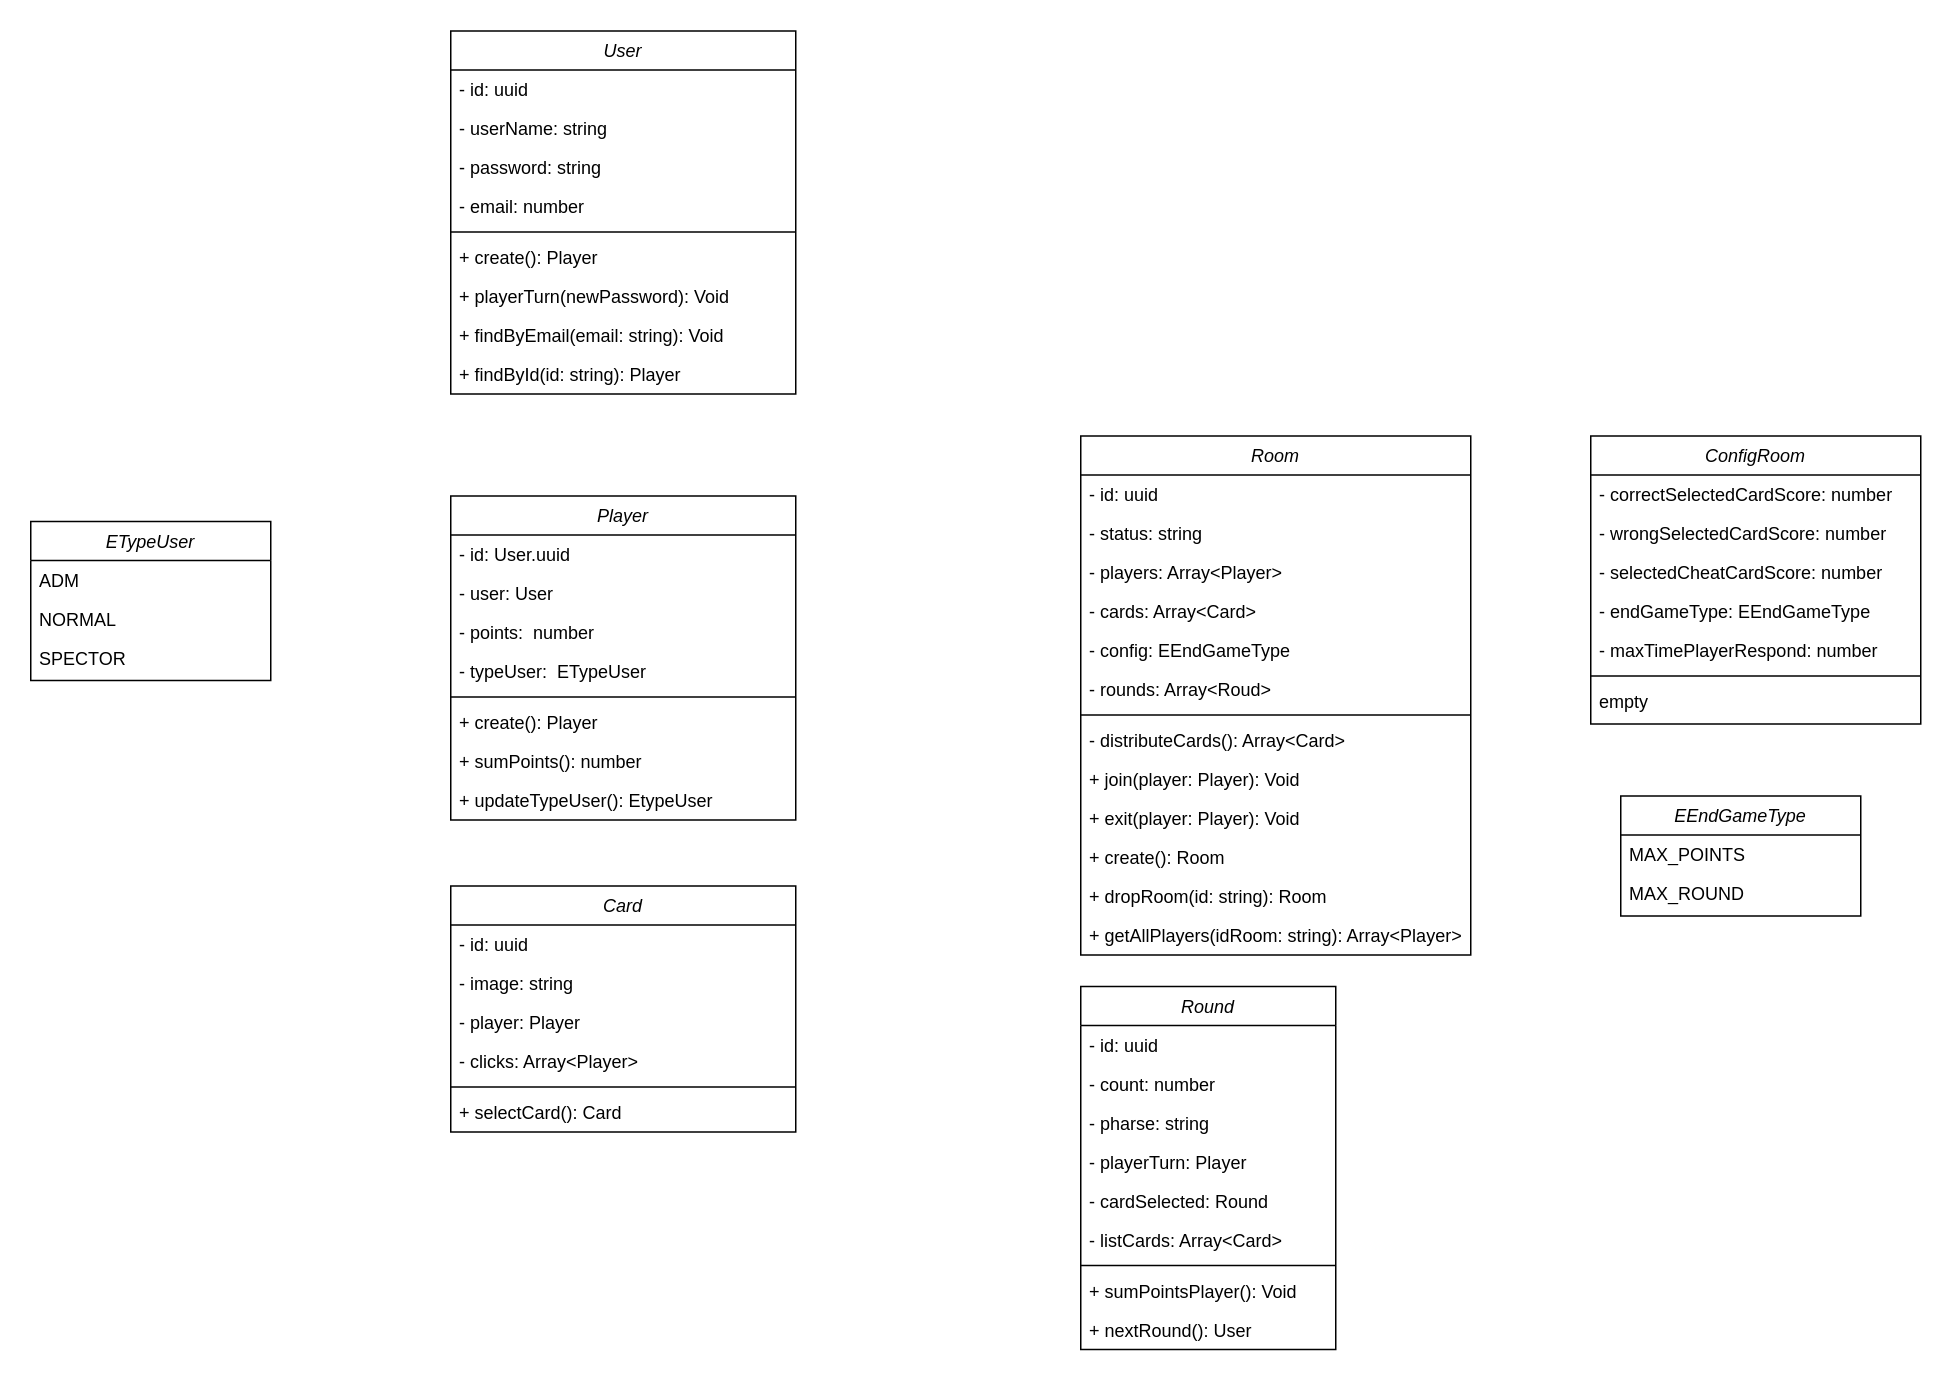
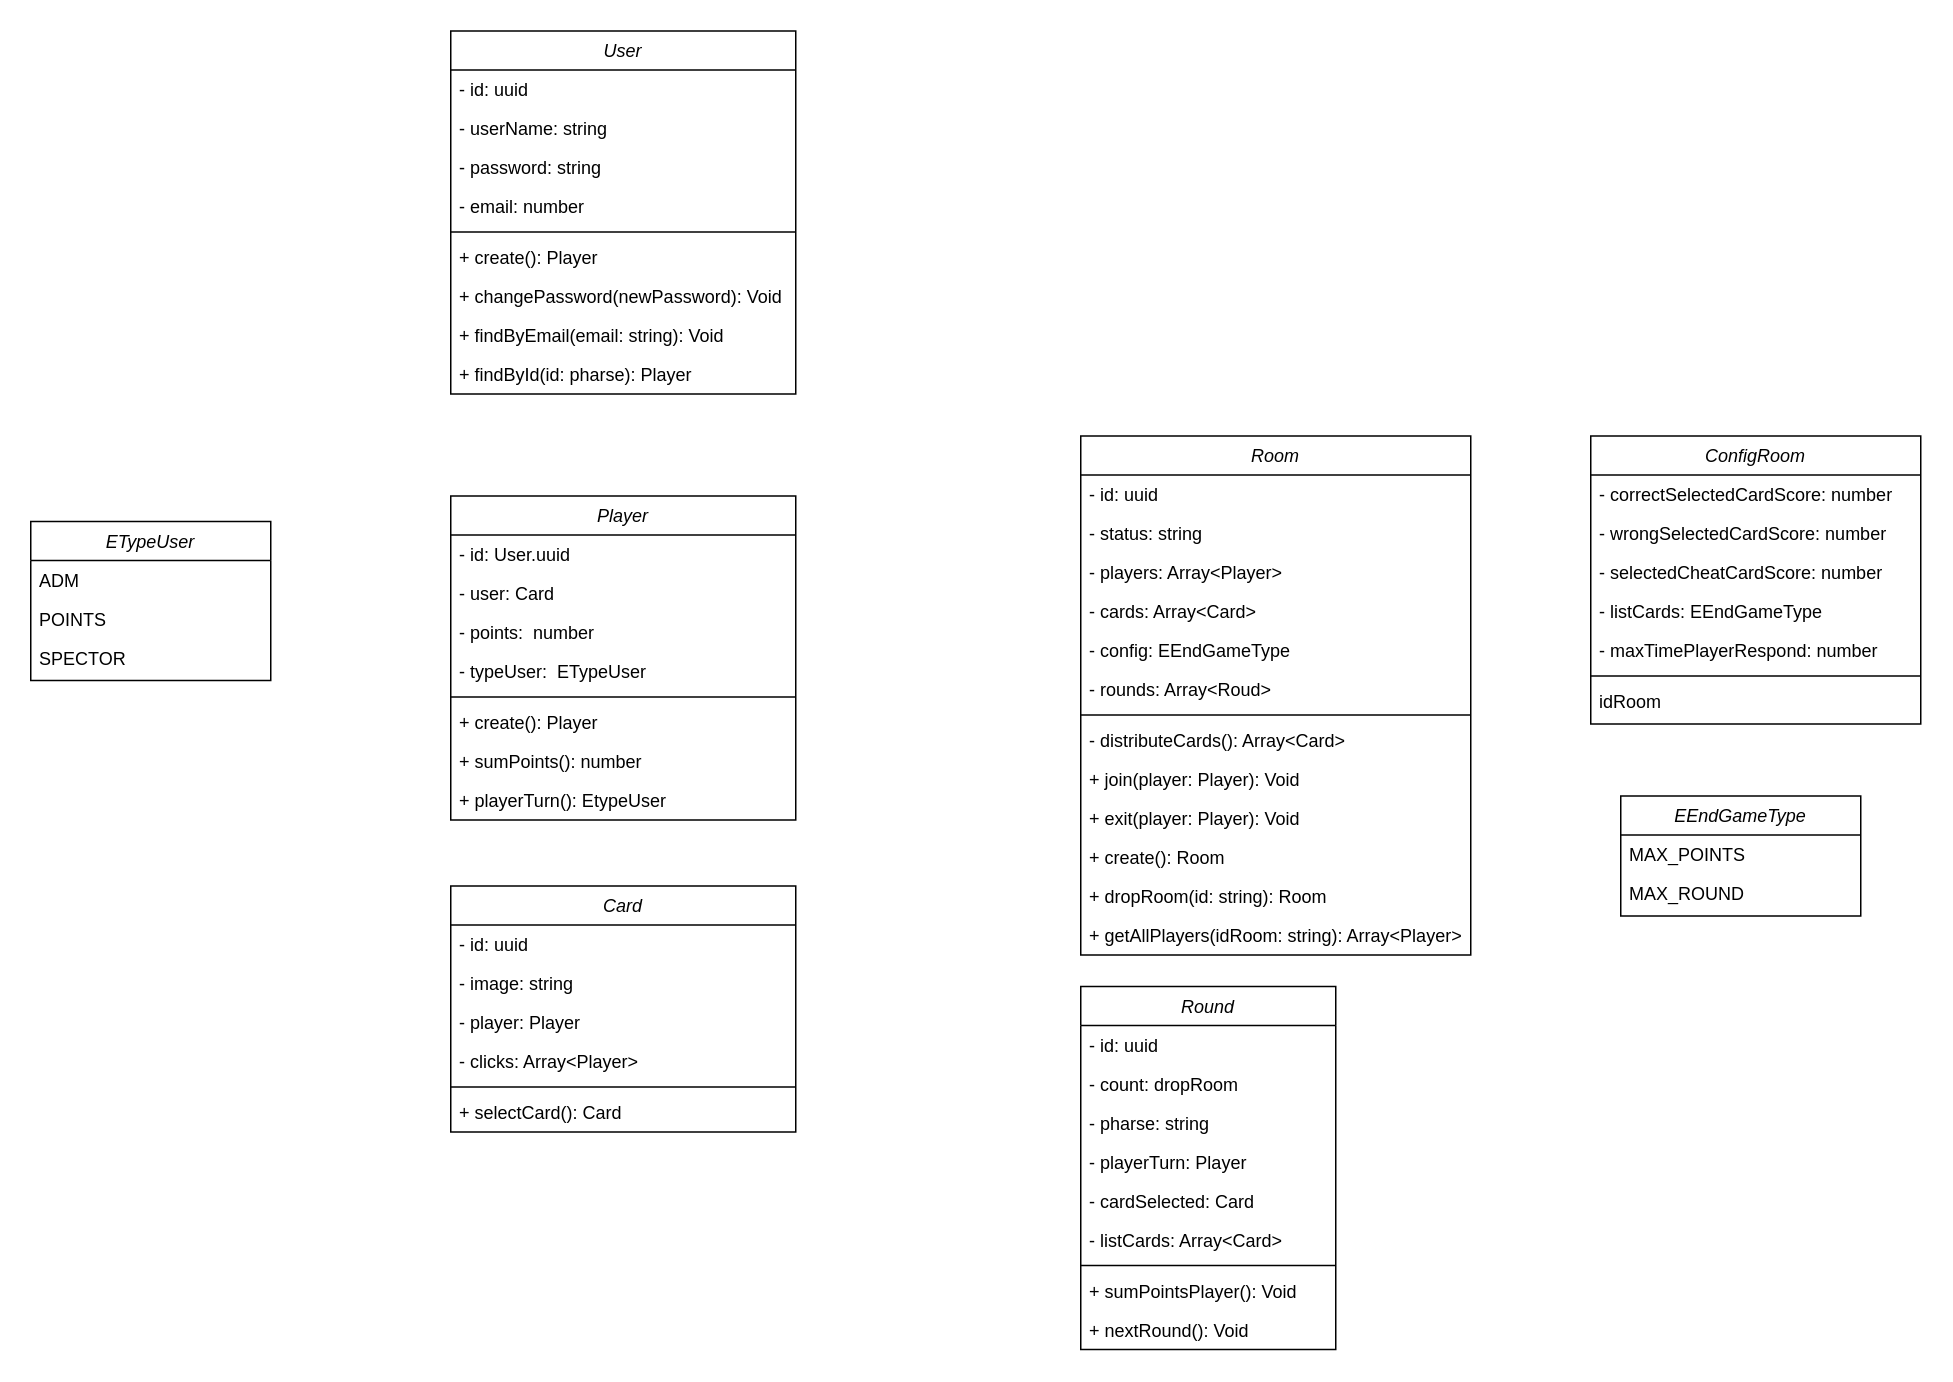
- <mxCell id="57" value="+ playerTurn(newPassword): Void" style="text;align=left;verticalAlign=top;spacingLeft=4;spacingRight=4;overflow=hidden;rotatable=0;points=[[0,0.5],[1,0.5]];portConstraint=eastwest;" vertex="1" parent="50"><mxGeometry y="164" width="230" height="26" as="geometry" /></mxCell>
+ <mxCell id="57" value="+ changePassword(newPassword): Void" style="text;align=left;verticalAlign=top;spacingLeft=4;spacingRight=4;overflow=hidden;rotatable=0;points=[[0,0.5],[1,0.5]];portConstraint=eastwest;" vertex="1" parent="50"><mxGeometry y="164" width="230" height="26" as="geometry" /></mxCell>
- <mxCell id="59" value="+ findById(id: string): Player" style="text;align=left;verticalAlign=top;spacingLeft=4;spacingRight=4;overflow=hidden;rotatable=0;points=[[0,0.5],[1,0.5]];portConstraint=eastwest;" vertex="1" parent="50"><mxGeometry y="216" width="230" height="26" as="geometry" /></mxCell>
+ <mxCell id="59" value="+ findById(id: pharse): Player" style="text;align=left;verticalAlign=top;spacingLeft=4;spacingRight=4;overflow=hidden;rotatable=0;points=[[0,0.5],[1,0.5]];portConstraint=eastwest;" vertex="1" parent="50"><mxGeometry y="216" width="230" height="26" as="geometry" /></mxCell>
- <mxCell id="4" value="- user: User" style="text;align=left;verticalAlign=top;spacingLeft=4;spacingRight=4;overflow=hidden;rotatable=0;points=[[0,0.5],[1,0.5]];portConstraint=eastwest;rounded=0;shadow=0;html=0;" parent="2" vertex="1"><mxGeometry y="52" width="230" height="26" as="geometry" /></mxCell>
+ <mxCell id="4" value="- user: Card" style="text;align=left;verticalAlign=top;spacingLeft=4;spacingRight=4;overflow=hidden;rotatable=0;points=[[0,0.5],[1,0.5]];portConstraint=eastwest;rounded=0;shadow=0;html=0;" parent="2" vertex="1"><mxGeometry y="52" width="230" height="26" as="geometry" /></mxCell>
- <mxCell id="29" value="- endGameType: EEndGameType" style="text;align=left;verticalAlign=top;spacingLeft=4;spacingRight=4;overflow=hidden;rotatable=0;points=[[0,0.5],[1,0.5]];portConstraint=eastwest;rounded=0;shadow=0;html=0;" vertex="1" parent="25"><mxGeometry y="104" width="220" height="26" as="geometry" /></mxCell>
+ <mxCell id="29" value="- listCards: EEndGameType" style="text;align=left;verticalAlign=top;spacingLeft=4;spacingRight=4;overflow=hidden;rotatable=0;points=[[0,0.5],[1,0.5]];portConstraint=eastwest;rounded=0;shadow=0;html=0;" vertex="1" parent="25"><mxGeometry y="104" width="220" height="26" as="geometry" /></mxCell>
- <mxCell id="62" value="NORMAL" style="text;align=left;verticalAlign=top;spacingLeft=4;spacingRight=4;overflow=hidden;rotatable=0;points=[[0,0.5],[1,0.5]];portConstraint=eastwest;rounded=0;shadow=0;html=0;" vertex="1" parent="60"><mxGeometry y="52" width="160" height="26" as="geometry" /></mxCell>
+ <mxCell id="62" value="POINTS" style="text;align=left;verticalAlign=top;spacingLeft=4;spacingRight=4;overflow=hidden;rotatable=0;points=[[0,0.5],[1,0.5]];portConstraint=eastwest;rounded=0;shadow=0;html=0;" vertex="1" parent="60"><mxGeometry y="52" width="160" height="26" as="geometry" /></mxCell>
- <mxCell id="32" value="empty" style="text;align=left;verticalAlign=top;spacingLeft=4;spacingRight=4;overflow=hidden;rotatable=0;points=[[0,0.5],[1,0.5]];portConstraint=eastwest;" vertex="1" parent="25"><mxGeometry y="164" width="220" height="28" as="geometry" /></mxCell>
+ <mxCell id="32" value="idRoom" style="text;align=left;verticalAlign=top;spacingLeft=4;spacingRight=4;overflow=hidden;rotatable=0;points=[[0,0.5],[1,0.5]];portConstraint=eastwest;" vertex="1" parent="25"><mxGeometry y="164" width="220" height="28" as="geometry" /></mxCell>
- <mxCell id="10" value="+ updateTypeUser(): EtypeUser" style="text;align=left;verticalAlign=top;spacingLeft=4;spacingRight=4;overflow=hidden;rotatable=0;points=[[0,0.5],[1,0.5]];portConstraint=eastwest;" vertex="1" parent="2"><mxGeometry y="190" width="230" height="26" as="geometry" /></mxCell>
+ <mxCell id="10" value="+ playerTurn(): EtypeUser" style="text;align=left;verticalAlign=top;spacingLeft=4;spacingRight=4;overflow=hidden;rotatable=0;points=[[0,0.5],[1,0.5]];portConstraint=eastwest;" vertex="1" parent="2"><mxGeometry y="190" width="230" height="26" as="geometry" /></mxCell>
- <mxCell id="42" value="- count: number" style="text;align=left;verticalAlign=top;spacingLeft=4;spacingRight=4;overflow=hidden;rotatable=0;points=[[0,0.5],[1,0.5]];portConstraint=eastwest;rounded=0;shadow=0;html=0;" vertex="1" parent="40"><mxGeometry y="52" width="170" height="26" as="geometry" /></mxCell>
+ <mxCell id="42" value="- count: dropRoom" style="text;align=left;verticalAlign=top;spacingLeft=4;spacingRight=4;overflow=hidden;rotatable=0;points=[[0,0.5],[1,0.5]];portConstraint=eastwest;rounded=0;shadow=0;html=0;" vertex="1" parent="40"><mxGeometry y="52" width="170" height="26" as="geometry" /></mxCell>
- <mxCell id="45" value="- cardSelected: Round" style="text;align=left;verticalAlign=top;spacingLeft=4;spacingRight=4;overflow=hidden;rotatable=0;points=[[0,0.5],[1,0.5]];portConstraint=eastwest;rounded=0;shadow=0;html=0;" vertex="1" parent="40"><mxGeometry y="130" width="170" height="26" as="geometry" /></mxCell>
+ <mxCell id="45" value="- cardSelected: Card" style="text;align=left;verticalAlign=top;spacingLeft=4;spacingRight=4;overflow=hidden;rotatable=0;points=[[0,0.5],[1,0.5]];portConstraint=eastwest;rounded=0;shadow=0;html=0;" vertex="1" parent="40"><mxGeometry y="130" width="170" height="26" as="geometry" /></mxCell>
- <mxCell id="49" value="+ nextRound(): User" style="text;align=left;verticalAlign=top;spacingLeft=4;spacingRight=4;overflow=hidden;rotatable=0;points=[[0,0.5],[1,0.5]];portConstraint=eastwest;" vertex="1" parent="40"><mxGeometry y="216" width="170" height="26" as="geometry" /></mxCell>
+ <mxCell id="49" value="+ nextRound(): Void" style="text;align=left;verticalAlign=top;spacingLeft=4;spacingRight=4;overflow=hidden;rotatable=0;points=[[0,0.5],[1,0.5]];portConstraint=eastwest;" vertex="1" parent="40"><mxGeometry y="216" width="170" height="26" as="geometry" /></mxCell>
